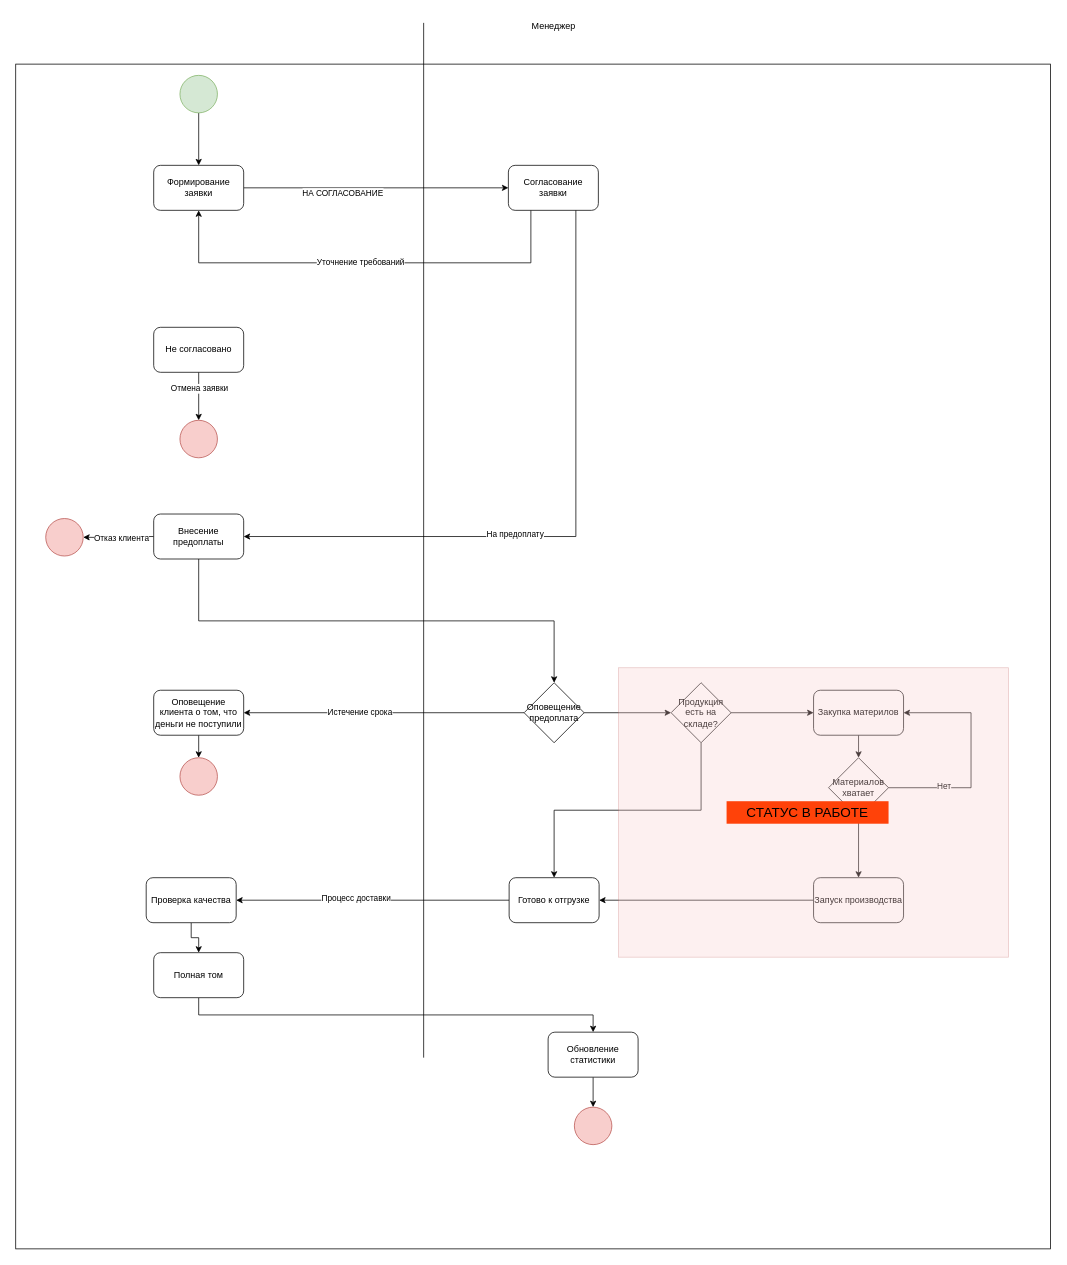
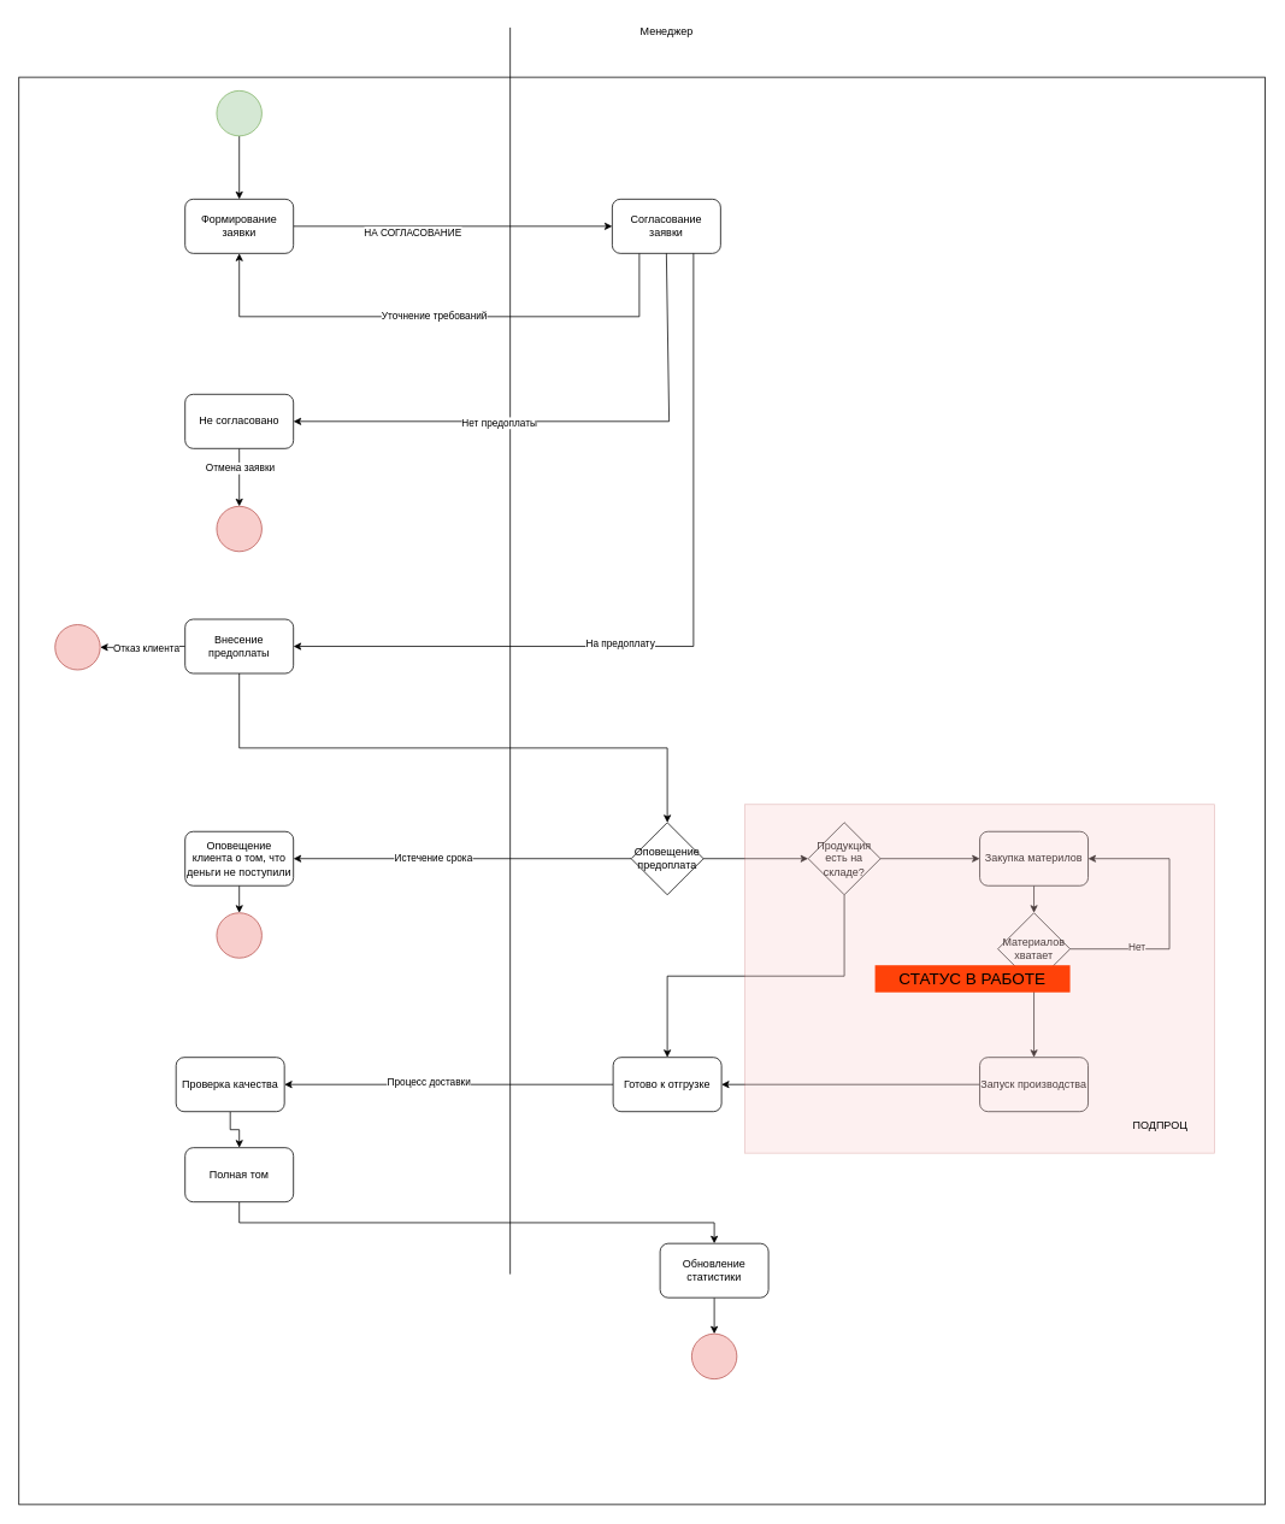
+ <mxCell id="51" value="" style="endArrow=classic;html=1;rounded=0;exitX=0.5;exitY=1;exitDx=0;exitDy=0;entryX=1;entryY=0.5;entryDx=0;entryDy=0;" edge="1" parent="1" source="10" target="13"><mxGeometry width="50" height="50" relative="1" as="geometry"><mxPoint x="709" y="446" as="sourcePoint" /><mxPoint x="720" y="536" as="targetPoint" /><Array as="points"><mxPoint x="740" y="466" /></Array></mxGeometry></mxCell>
+ <mxCell id="52" value="Нет предоплаты" style="edgeLabel;html=1;align=center;verticalAlign=middle;resizable=0;points=[];" vertex="1" connectable="0" parent="51"><mxGeometry x="0.248" y="1" relative="1" as="geometry"><mxPoint x="1" as="offset" /></mxGeometry></mxCell>
+ <mxCell id="50" value="ПОДПРОЦ" style="text;html=1;align=center;verticalAlign=middle;whiteSpace=wrap;rounded=0;" vertex="1" parent="1"><mxGeometry x="1254" y="1230" width="60" height="30" as="geometry" /></mxCell>
